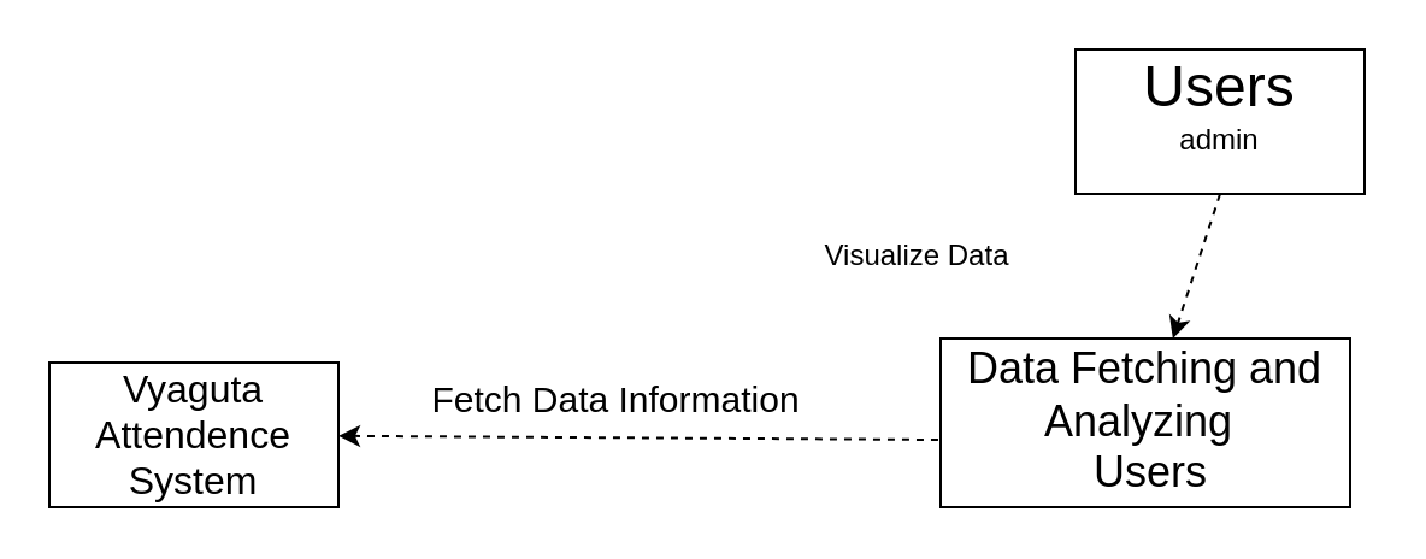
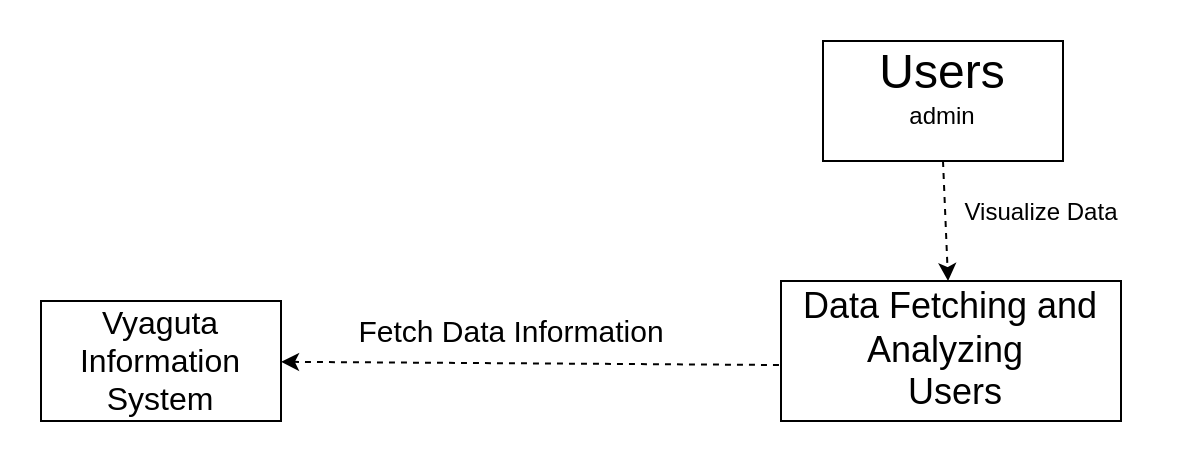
- <mxCell id="6" value="&lt;div&gt;&lt;font style=&quot;font-size: 24px;&quot;&gt;Users&lt;br&gt;&lt;/font&gt;&lt;/div&gt;&lt;div style=&quot;&quot;&gt;&lt;font style=&quot;font-size: 12px;&quot;&gt;admin&lt;/font&gt;&lt;/div&gt;&lt;div style=&quot;&quot;&gt;&lt;font style=&quot;font-size: 12px;&quot;&gt;&lt;br&gt;&lt;/font&gt;&lt;/div&gt;" style="rounded=0;whiteSpace=wrap;html=1;" parent="1" vertex="1"><mxGeometry x="446" y="20" width="120" height="60" as="geometry" /></mxCell>
+ <mxCell id="6" value="&lt;div&gt;&lt;font style=&quot;font-size: 24px;&quot;&gt;Users&lt;br&gt;&lt;/font&gt;&lt;/div&gt;&lt;div style=&quot;&quot;&gt;&lt;font style=&quot;font-size: 12px;&quot;&gt;admin&lt;/font&gt;&lt;/div&gt;&lt;div style=&quot;&quot;&gt;&lt;font style=&quot;font-size: 12px;&quot;&gt;&lt;br&gt;&lt;/font&gt;&lt;/div&gt;" style="rounded=0;whiteSpace=wrap;html=1;" parent="1" vertex="1"><mxGeometry x="411" y="20" width="120" height="60" as="geometry" /></mxCell>
- <mxCell id="8" value="&lt;div&gt;Visualize Data&lt;/div&gt;&lt;div&gt;&lt;br&gt;&lt;/div&gt;" style="text;html=1;align=center;verticalAlign=middle;resizable=0;points=[];autosize=1;strokeColor=none;fillColor=none;" parent="1" vertex="1"><mxGeometry x="330" y="93" width="100" height="40" as="geometry" /></mxCell>
+ <mxCell id="8" value="&lt;div&gt;Visualize Data&lt;/div&gt;&lt;div&gt;&lt;br&gt;&lt;/div&gt;" style="text;html=1;align=center;verticalAlign=middle;resizable=0;points=[];autosize=1;strokeColor=none;fillColor=none;" parent="1" vertex="1"><mxGeometry x="470" y="93" width="100" height="40" as="geometry" /></mxCell>
- <mxCell id="2" value="&lt;font style=&quot;font-size: 16px;&quot;&gt;Vyaguta Attendence System&lt;br&gt;&lt;/font&gt;" style="rounded=0;whiteSpace=wrap;html=1;" parent="1" vertex="1"><mxGeometry x="20" y="150" width="120" height="60" as="geometry" /></mxCell>
+ <mxCell id="2" value="&lt;font style=&quot;font-size: 16px;&quot;&gt;Vyaguta Information System&lt;br&gt;&lt;/font&gt;" style="rounded=0;whiteSpace=wrap;html=1;" parent="1" vertex="1"><mxGeometry x="20" y="150" width="120" height="60" as="geometry" /></mxCell>
